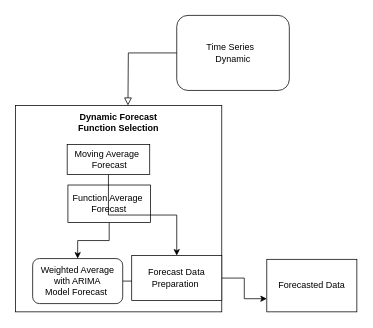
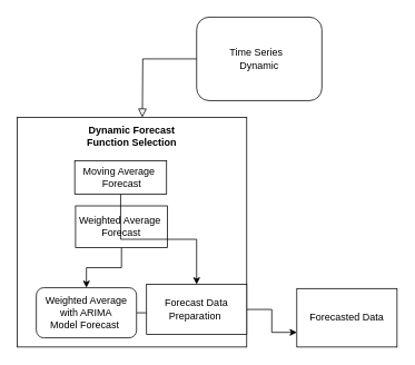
- <mxCell id="5" value="&lt;div&gt;Function Average&amp;nbsp;&lt;/div&gt;&lt;div&gt;Forecast&lt;/div&gt;" style="rounded=0;whiteSpace=wrap;html=1;" vertex="1" parent="1"><mxGeometry x="90" y="246" width="110" height="50" as="geometry" /></mxCell>
+ <mxCell id="5" value="&lt;div&gt;Weighted Average&amp;nbsp;&lt;/div&gt;&lt;div&gt;Forecast&lt;/div&gt;" style="rounded=0;whiteSpace=wrap;html=1;" vertex="1" parent="1"><mxGeometry x="90" y="246" width="110" height="50" as="geometry" /></mxCell>
